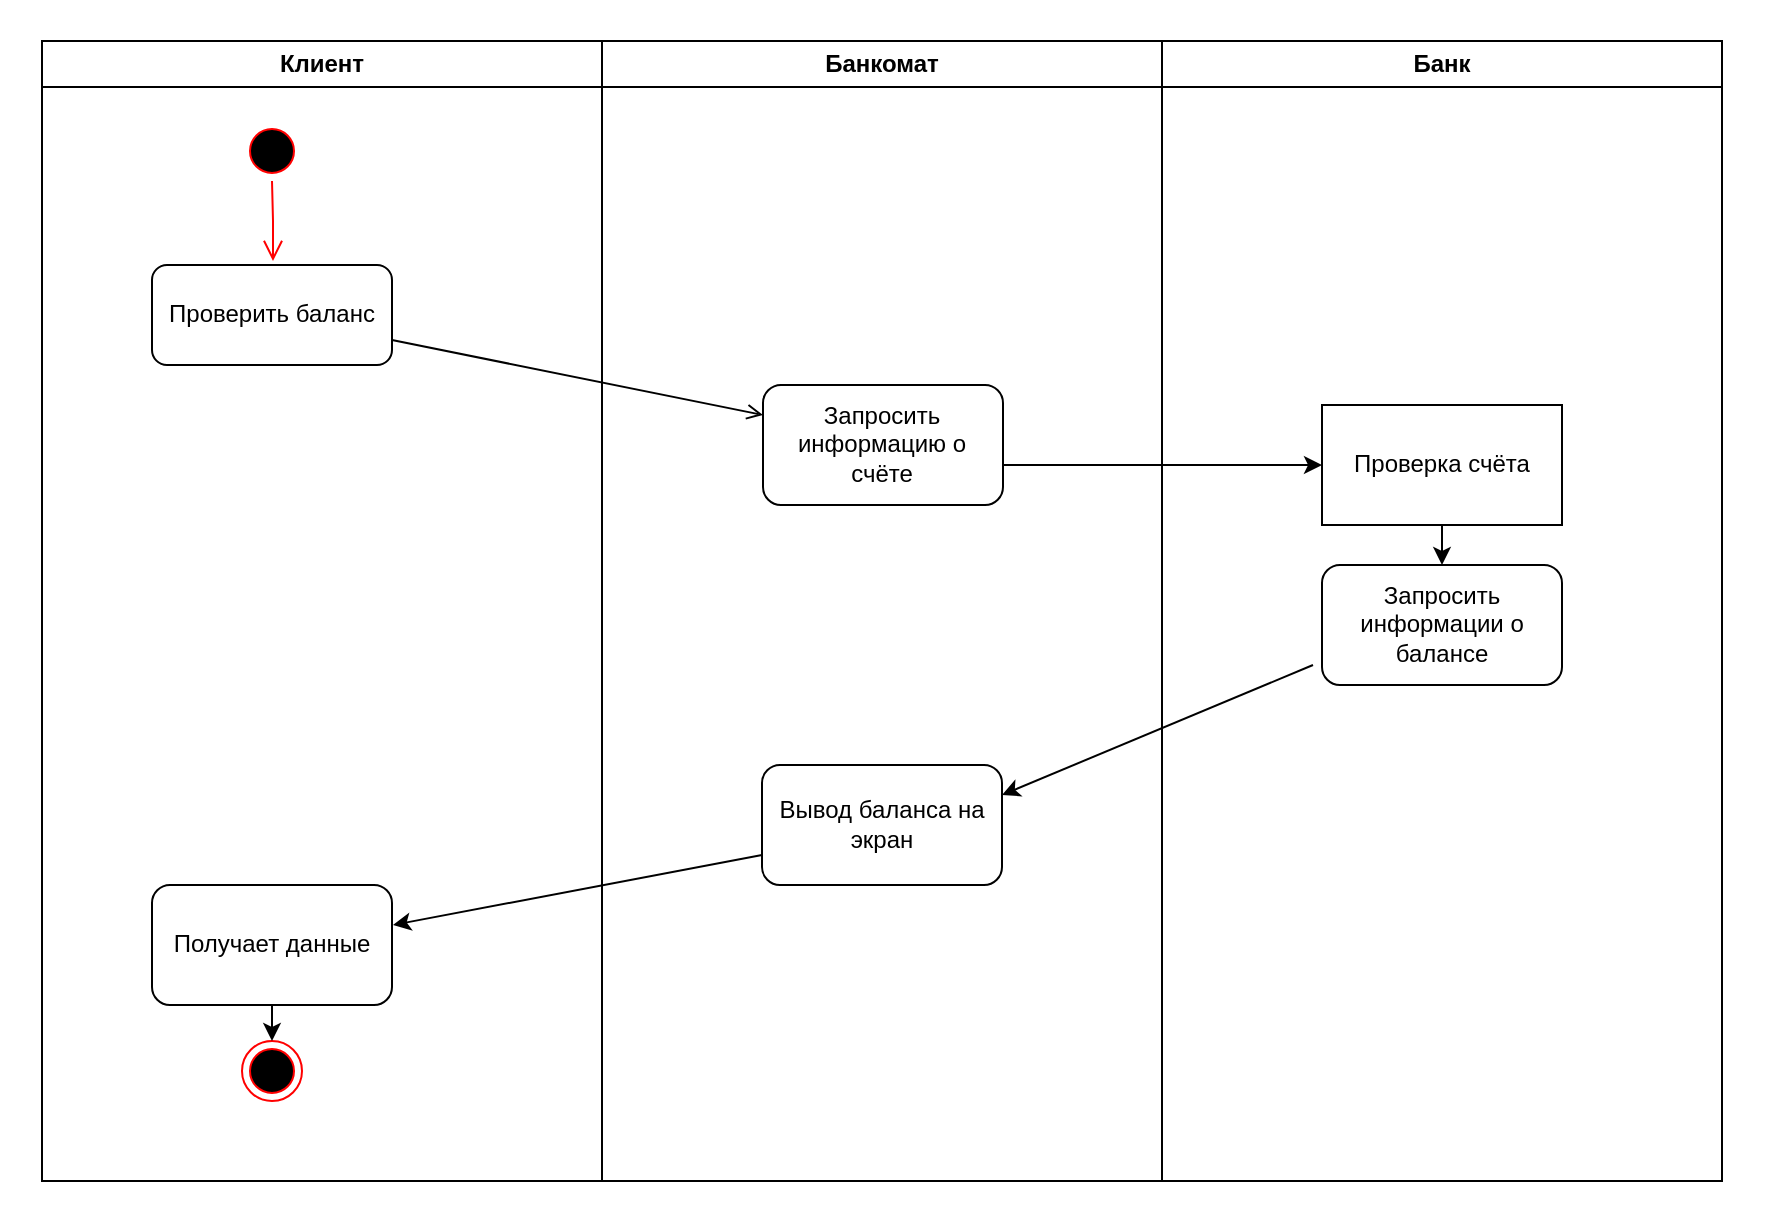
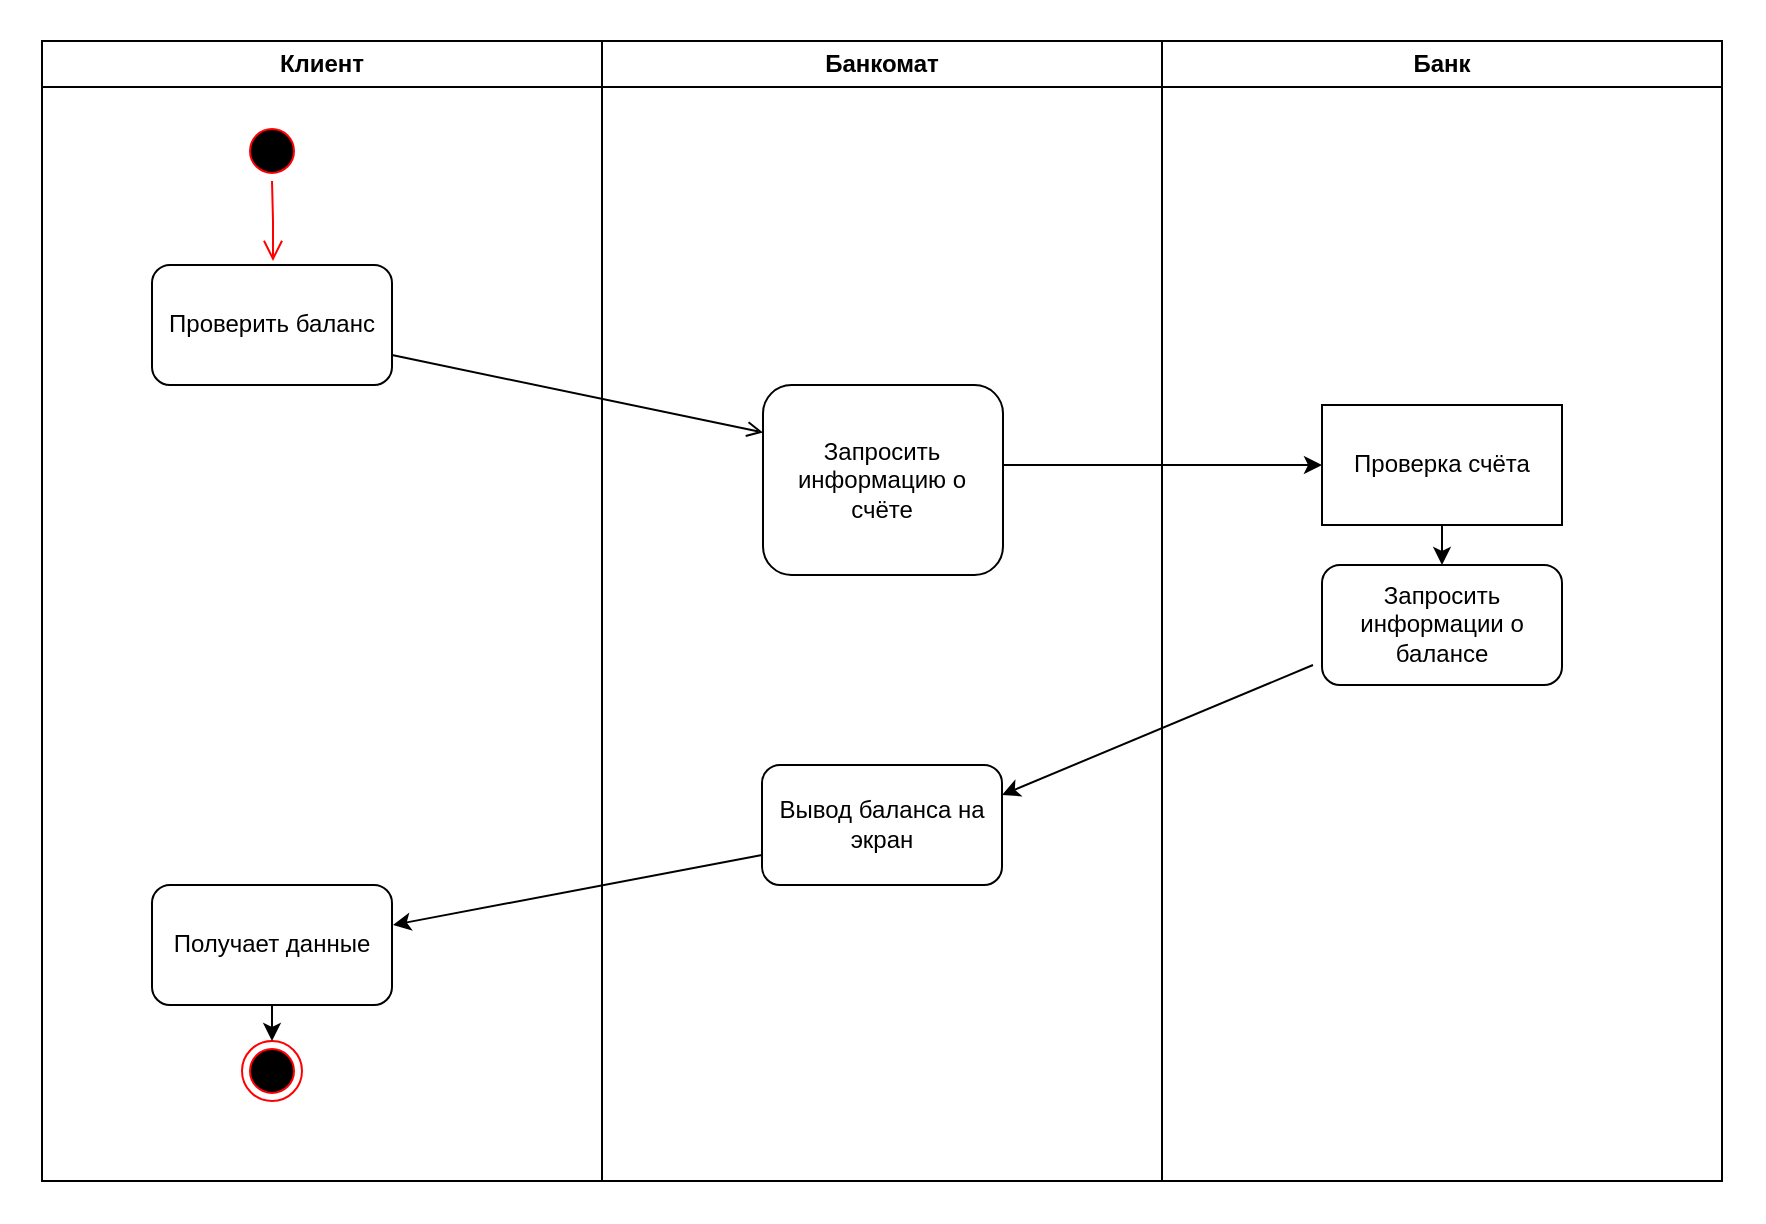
- <mxCell id="5" value="Проверить баланс" style="rounded=1;whiteSpace=wrap;html=1;" vertex="1" parent="2"><mxGeometry x="55" y="112" width="120" height="50" as="geometry" /></mxCell>
+ <mxCell id="5" value="Проверить баланс" style="rounded=1;whiteSpace=wrap;html=1;" vertex="1" parent="2"><mxGeometry x="55" y="112" width="120" height="60" as="geometry" /></mxCell>
- <mxCell id="10" value="Запросить информацию о счёте" style="rounded=1;whiteSpace=wrap;html=1;" vertex="1" parent="9"><mxGeometry x="80.5" y="172" width="120" height="60" as="geometry" /></mxCell>
+ <mxCell id="10" value="Запросить информацию о счёте" style="rounded=1;whiteSpace=wrap;html=1;" vertex="1" parent="9"><mxGeometry x="80.5" y="172" width="120" height="95" as="geometry" /></mxCell>
